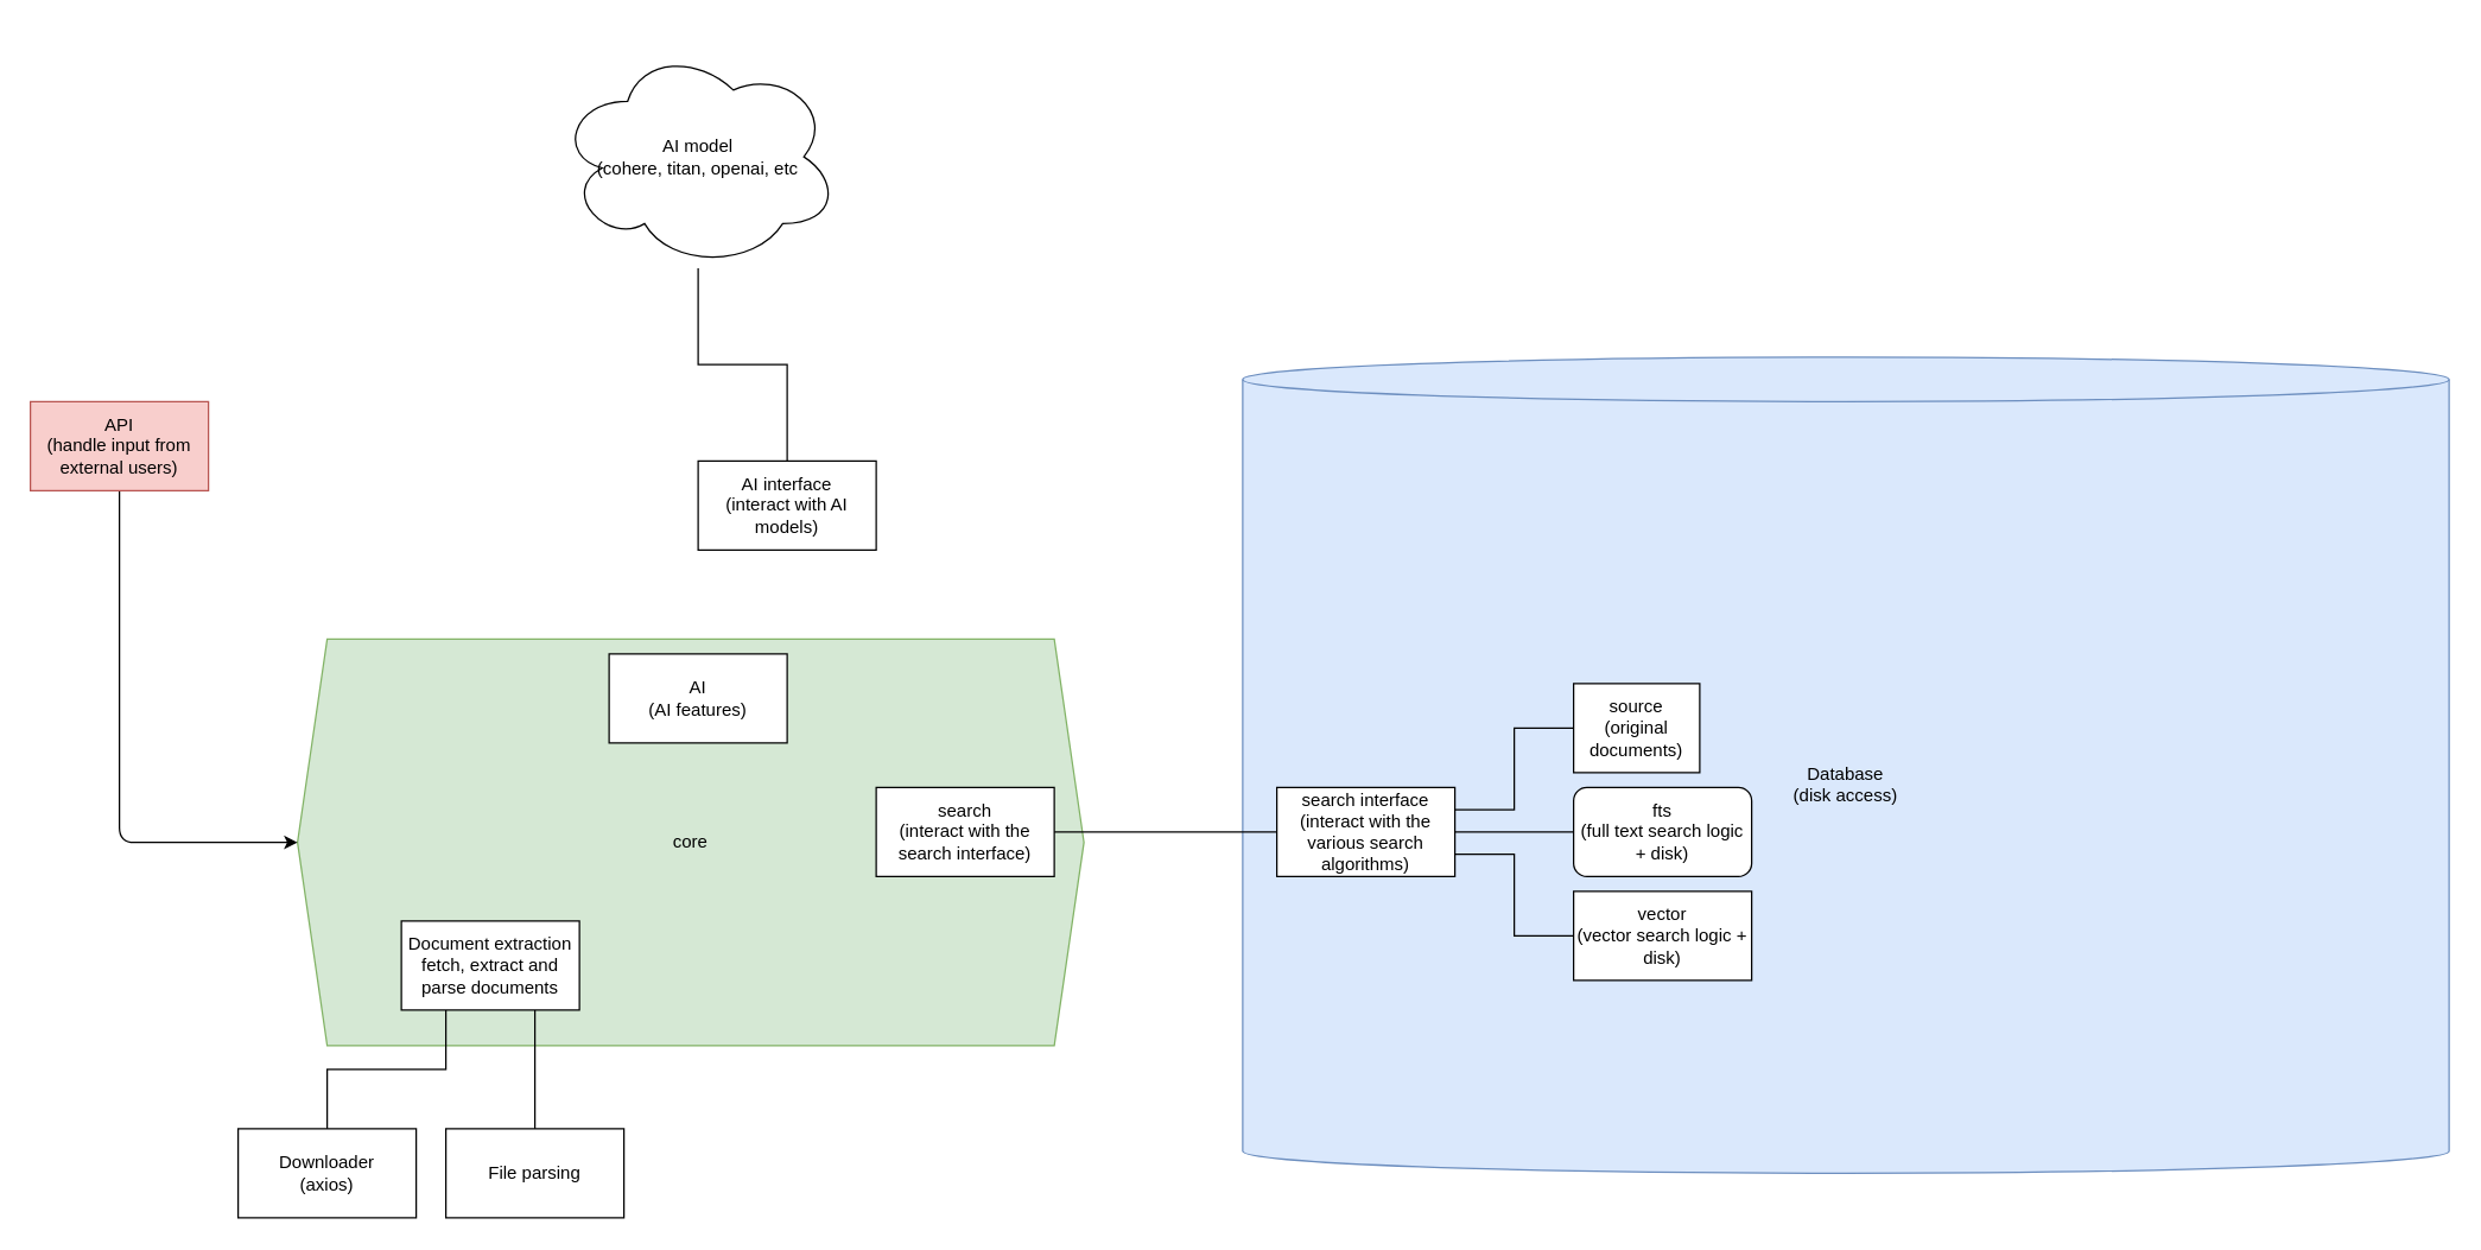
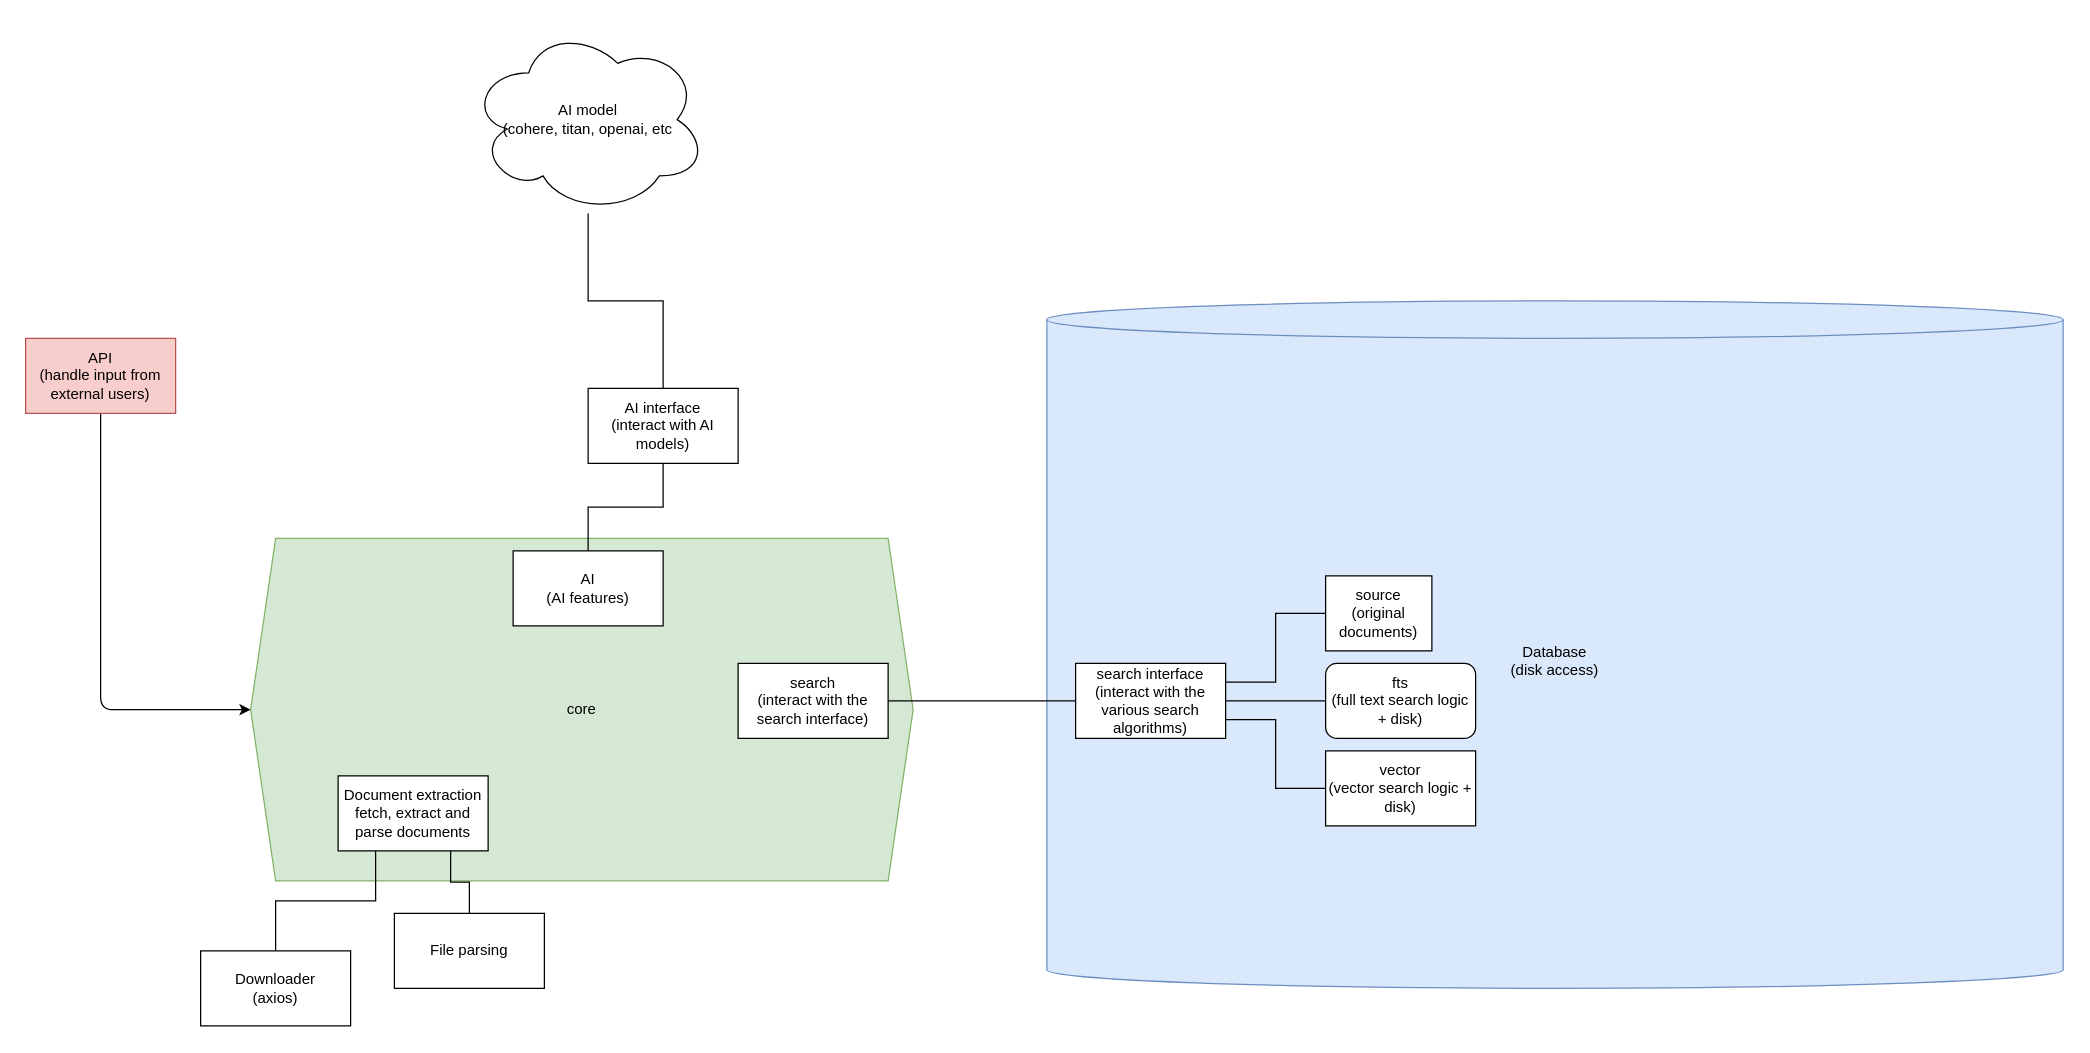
- <mxCell id="22" value="AI model&lt;div&gt;(cohere, titan, openai, etc&lt;/div&gt;" style="ellipse;shape=cloud;whiteSpace=wrap;html=1;" vertex="1" parent="1"><mxGeometry x="375" y="30" width="190" height="150" as="geometry" /></mxCell>
+ <mxCell id="22" value="AI model&lt;div&gt;(cohere, titan, openai, etc&lt;/div&gt;" style="ellipse;shape=cloud;whiteSpace=wrap;html=1;" vertex="1" parent="1"><mxGeometry x="375" y="20" width="190" height="150" as="geometry" /></mxCell>
+ <mxCell id="12" style="edgeStyle=orthogonalEdgeStyle;rounded=0;orthogonalLoop=1;jettySize=auto;html=1;exitX=0.5;exitY=0;exitDx=0;exitDy=0;endArrow=none;endFill=0;" edge="1" parent="1" source="13" target="24"><mxGeometry relative="1" as="geometry" /></mxCell>
- <mxCell id="9" value="File parsing" style="rounded=0;whiteSpace=wrap;html=1;" vertex="1" parent="1"><mxGeometry x="300" y="760" width="120" height="60" as="geometry" /></mxCell>
+ <mxCell id="9" value="File parsing" style="rounded=0;whiteSpace=wrap;html=1;" vertex="1" parent="1"><mxGeometry x="315" y="730" width="120" height="60" as="geometry" /></mxCell>
